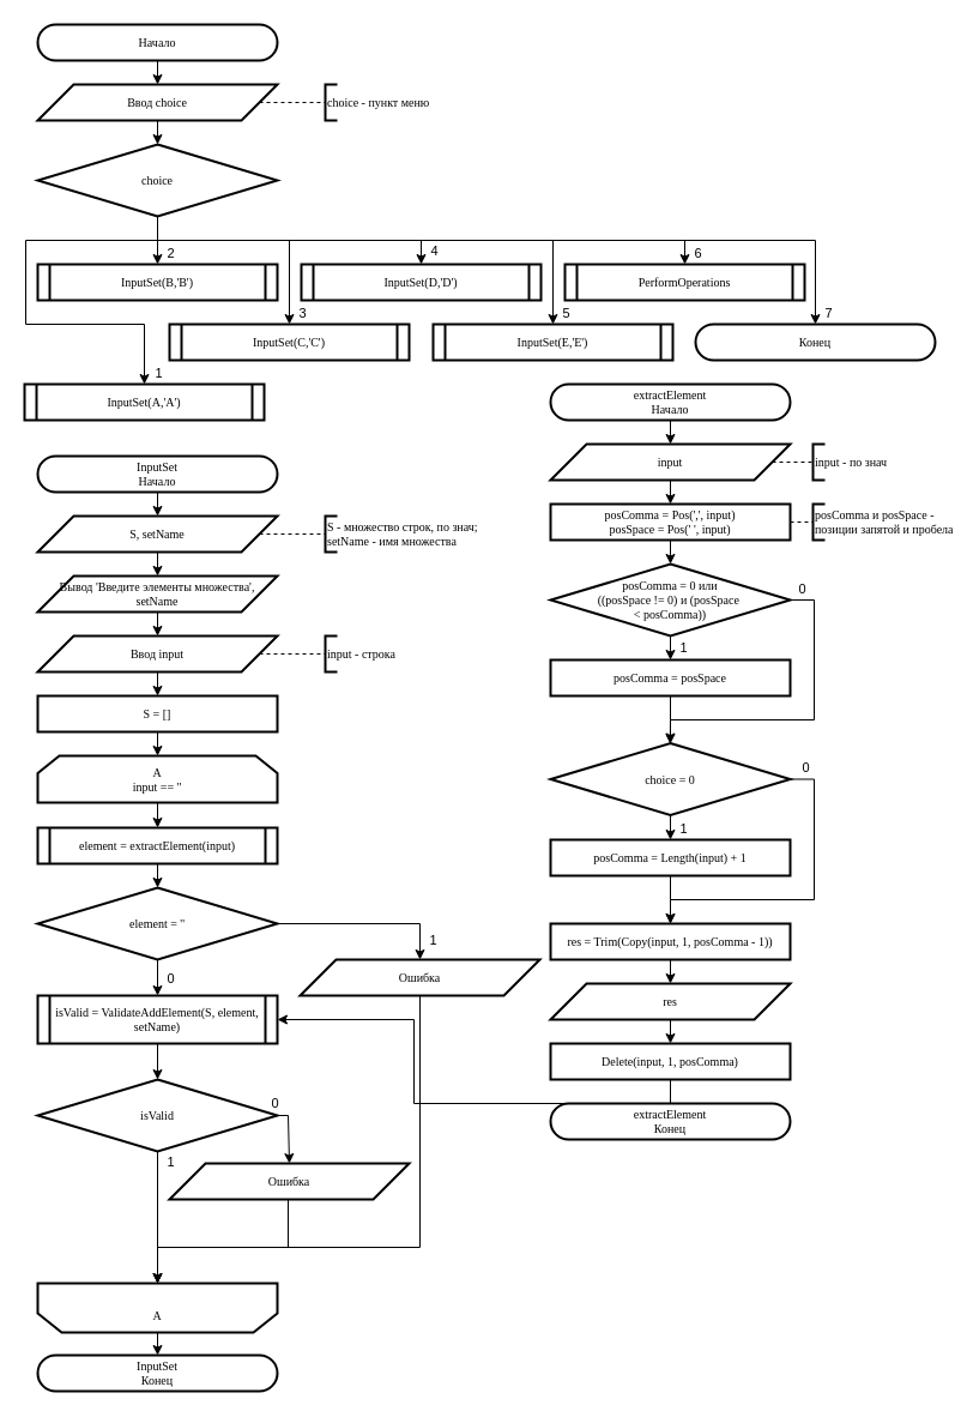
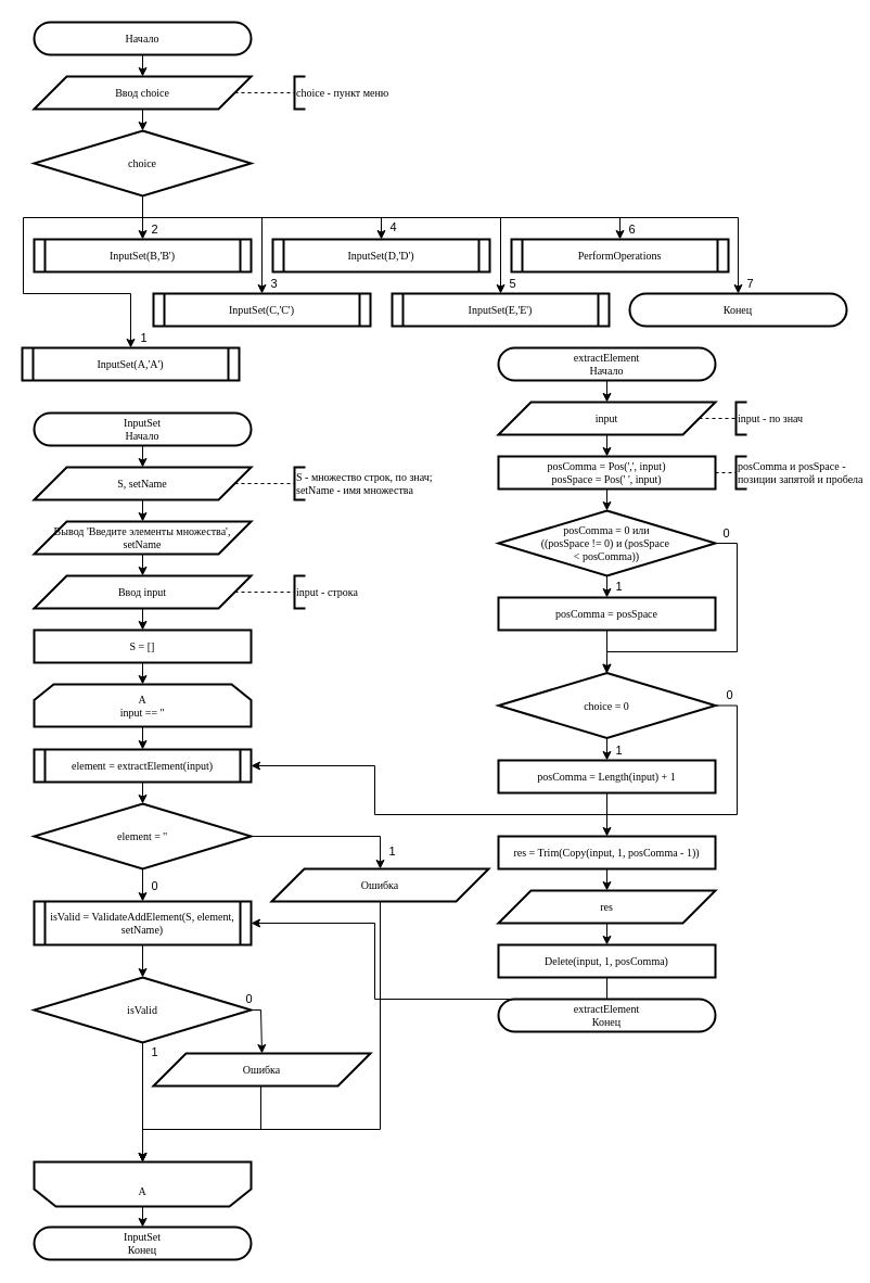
- <mxCell id="90" style="edgeStyle=orthogonalEdgeStyle;rounded=0;orthogonalLoop=1;jettySize=auto;html=1;exitX=0.5;exitY=1;exitDx=0;exitDy=0;entryX=0.5;entryY=0;entryDx=0;entryDy=0;" edge="1" parent="1" source="91" target="95"><mxGeometry relative="1" as="geometry" /></mxCell>
+ <mxCell id="90" style="edgeStyle=orthogonalEdgeStyle;rounded=0;orthogonalLoop=1;jettySize=auto;html=1;exitX=0.5;exitY=1;exitDx=0;exitDy=0;" edge="1" parent="1" source="91" target="50"><mxGeometry relative="1" as="geometry" /></mxCell>
